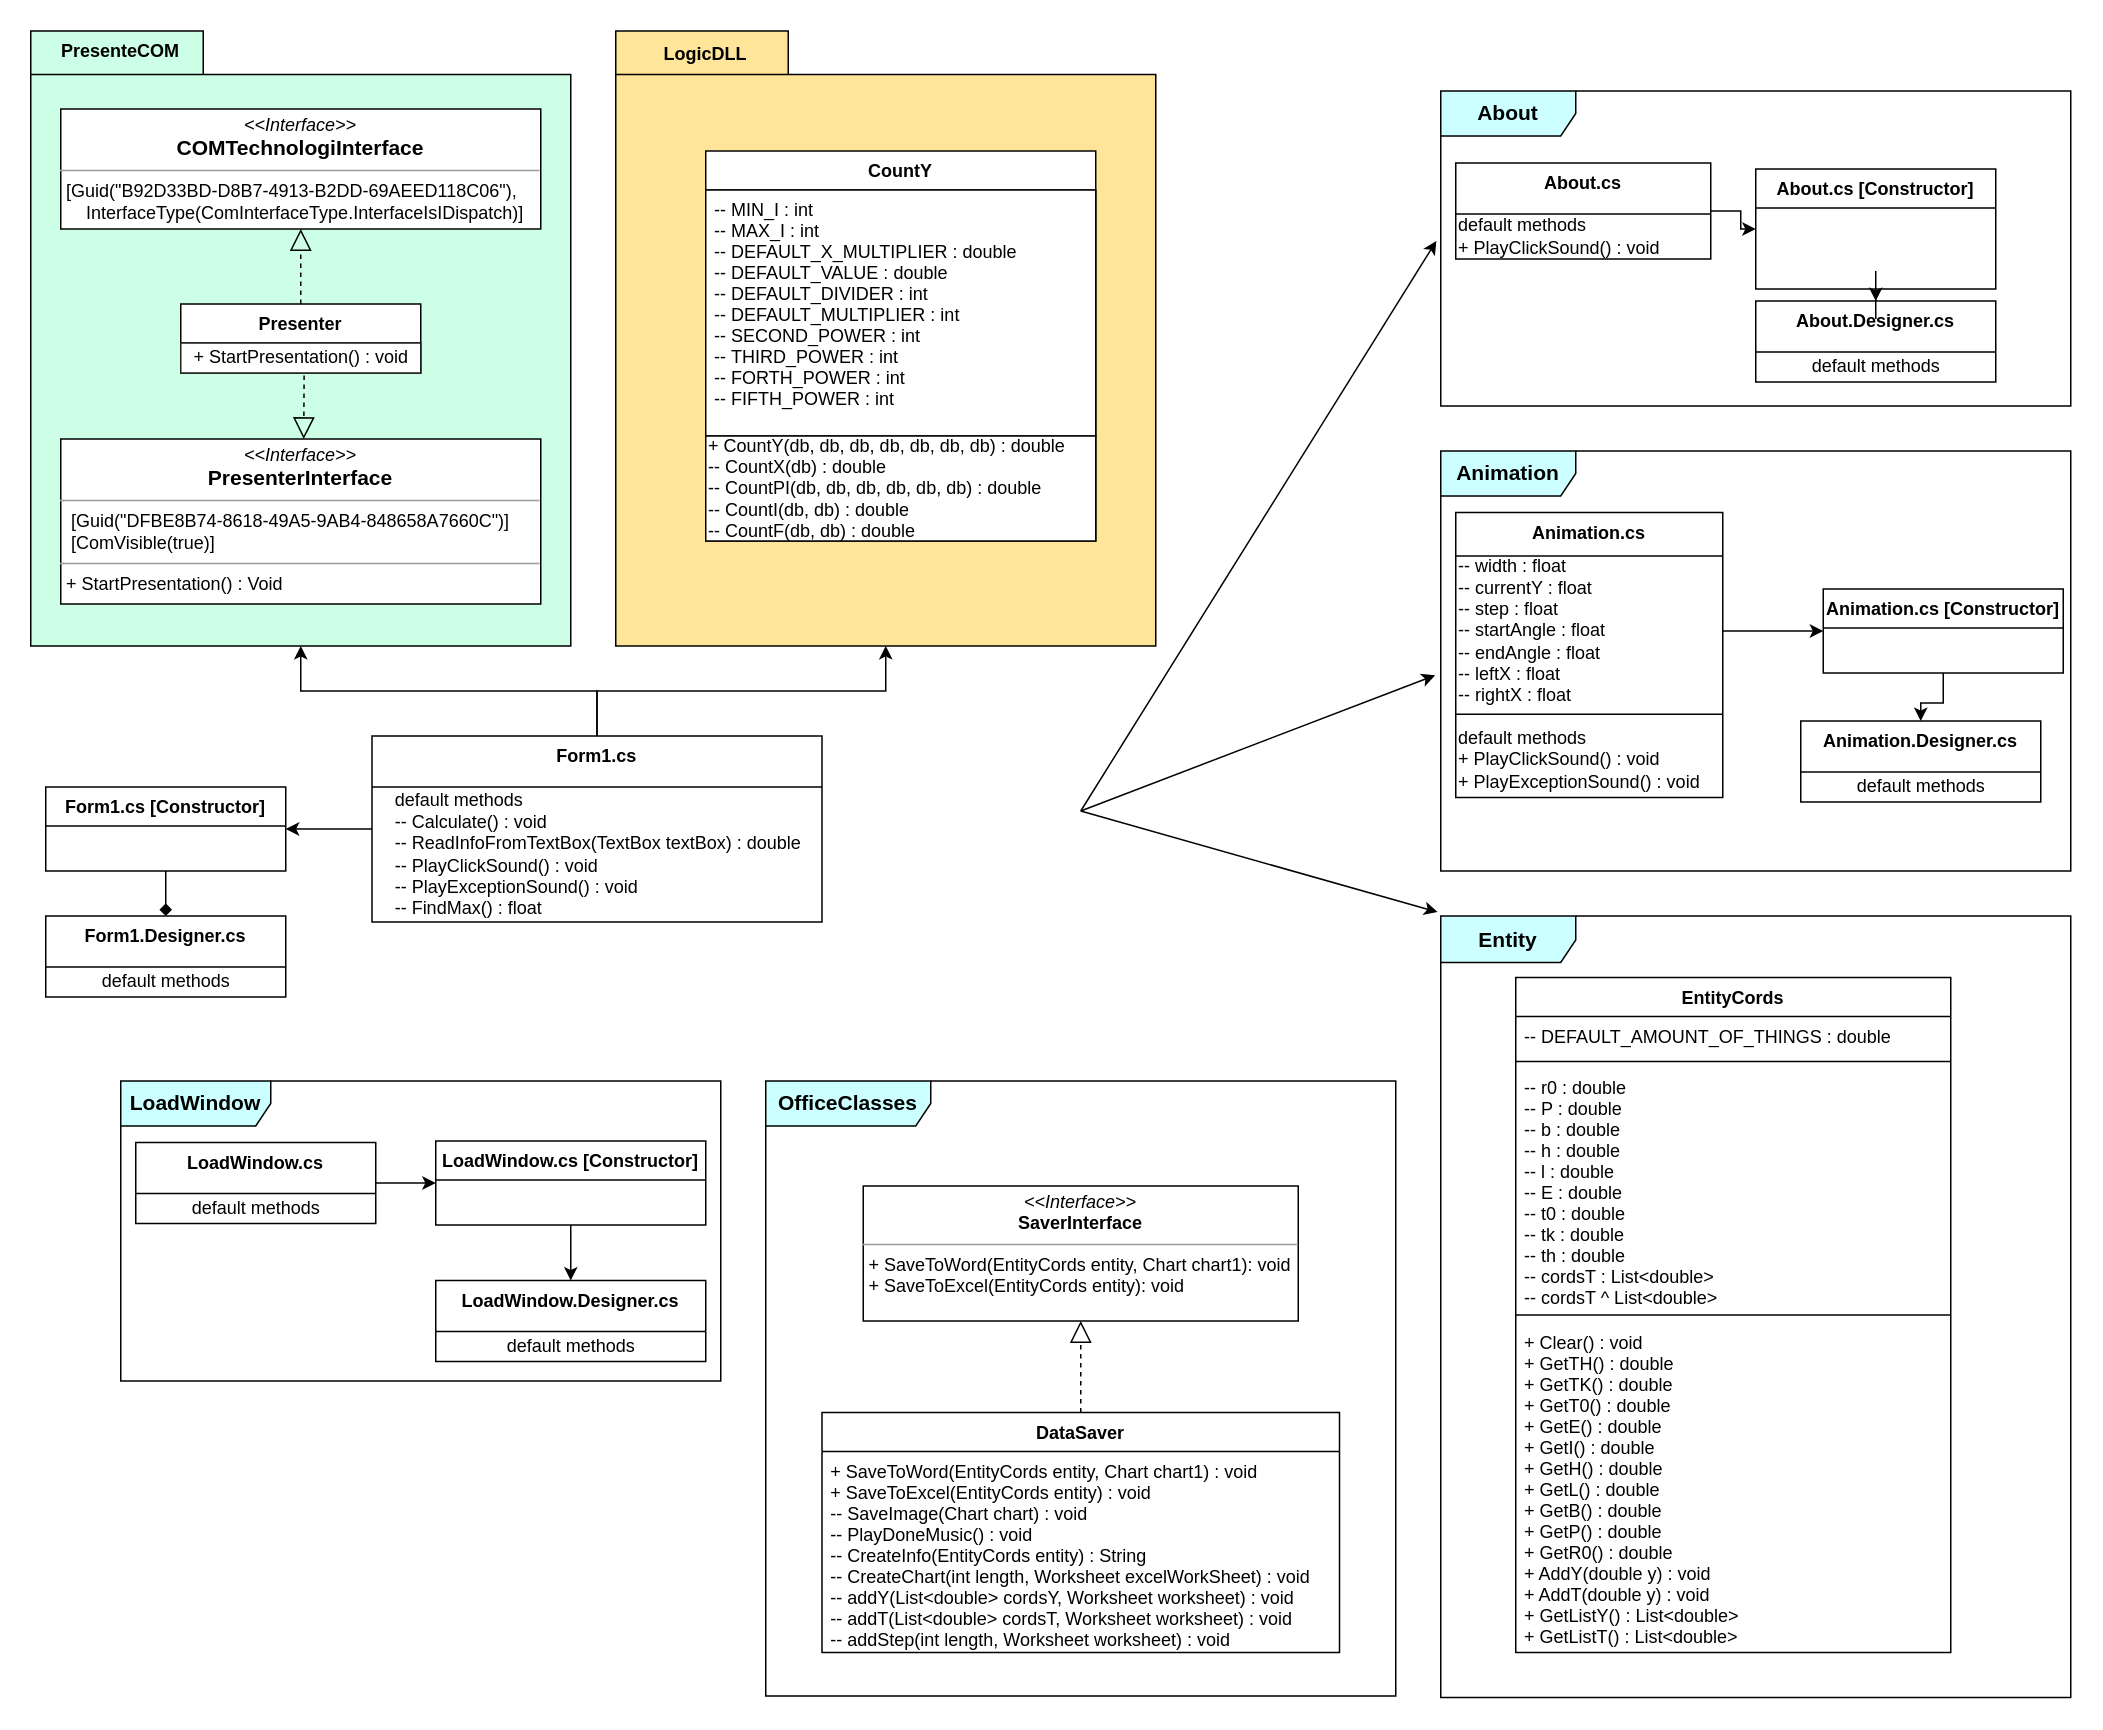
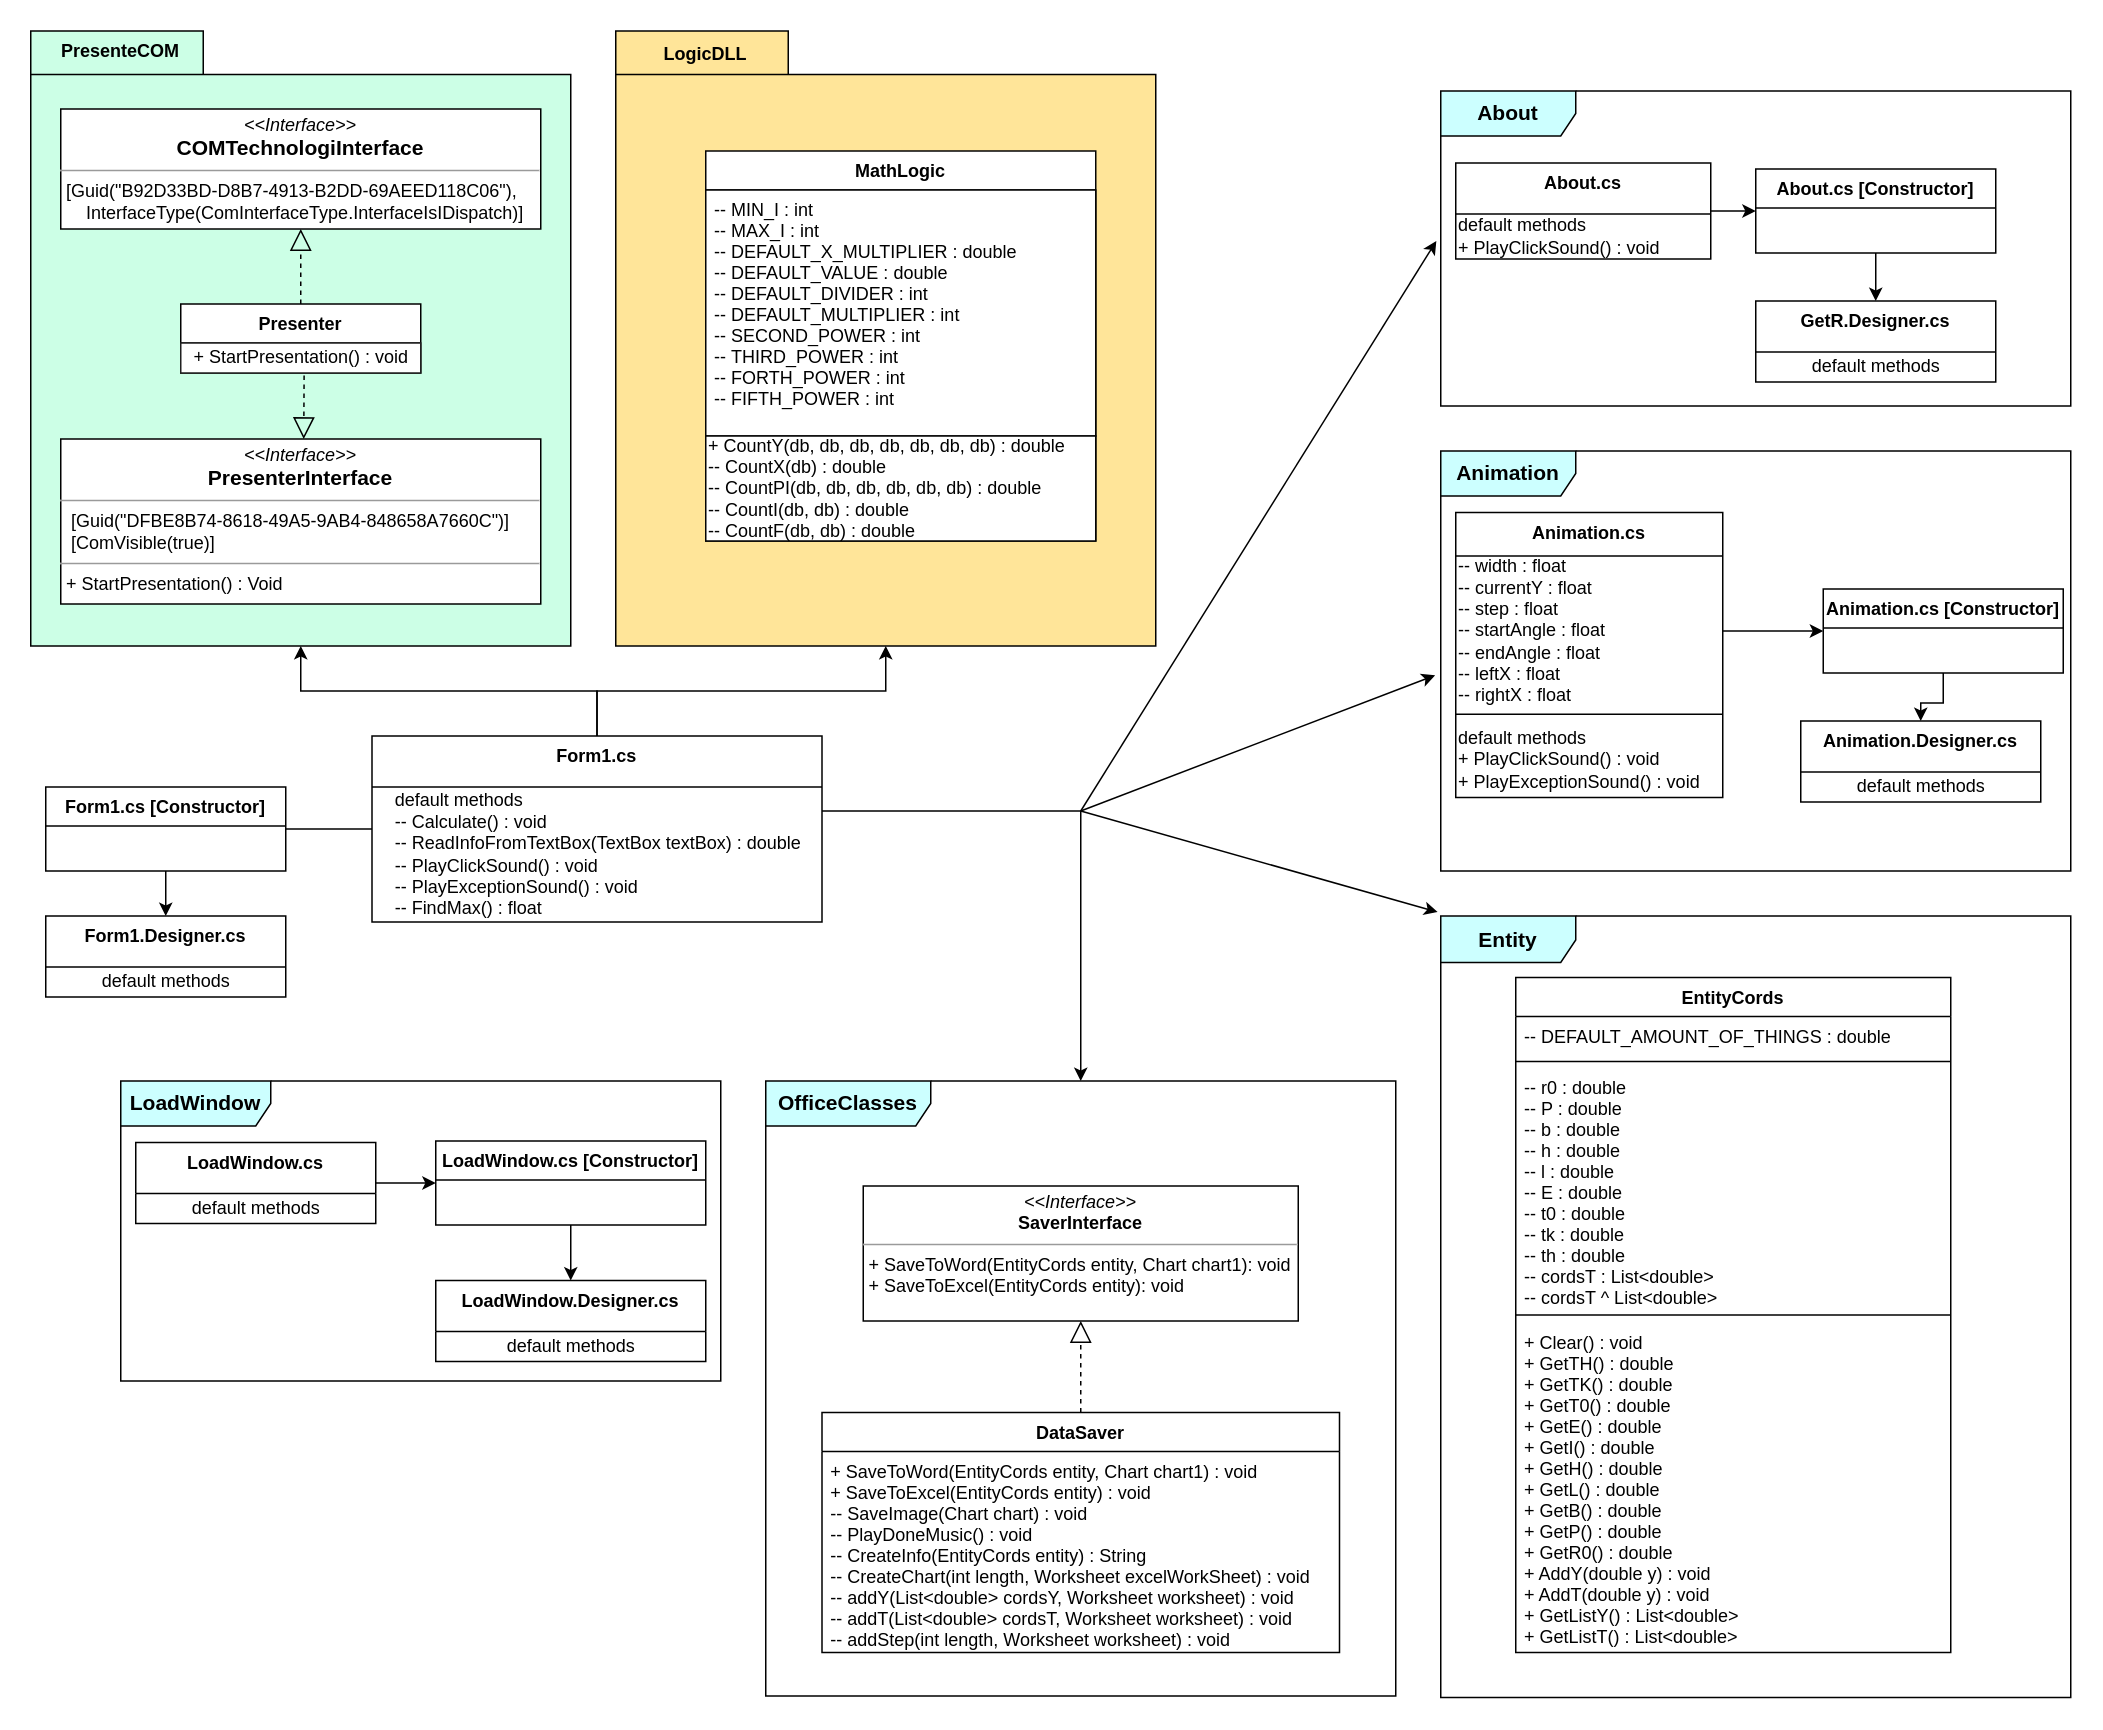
- <mxCell id="11" value="CountY" style="swimlane;fontStyle=1;align=center;verticalAlign=top;childLayout=stackLayout;horizontal=1;startSize=26;horizontalStack=0;resizeParent=1;resizeParentMax=0;resizeLast=0;collapsible=1;marginBottom=0;fillColor=#FFFFFF;strokeColor=#050505;" vertex="1" parent="1"><mxGeometry x="470" y="100" width="260" height="260" as="geometry" /></mxCell>
+ <mxCell id="11" value="MathLogic" style="swimlane;fontStyle=1;align=center;verticalAlign=top;childLayout=stackLayout;horizontal=1;startSize=26;horizontalStack=0;resizeParent=1;resizeParentMax=0;resizeLast=0;collapsible=1;marginBottom=0;fillColor=#FFFFFF;strokeColor=#050505;" vertex="1" parent="1"><mxGeometry x="470" y="100" width="260" height="260" as="geometry" /></mxCell>
- <mxCell id="38" value="About.cs [Constructor]" style="swimlane;fontStyle=1;align=center;verticalAlign=top;childLayout=stackLayout;horizontal=1;startSize=26;horizontalStack=0;resizeParent=1;resizeParentMax=0;resizeLast=0;collapsible=1;marginBottom=0;strokeColor=#000000;fillColor=none;" vertex="1" parent="1"><mxGeometry x="1170" y="112" width="160" height="80" as="geometry" /></mxCell>
+ <mxCell id="38" value="About.cs [Constructor]" style="swimlane;fontStyle=1;align=center;verticalAlign=top;childLayout=stackLayout;horizontal=1;startSize=26;horizontalStack=0;resizeParent=1;resizeParentMax=0;resizeLast=0;collapsible=1;marginBottom=0;strokeColor=#000000;fillColor=none;" vertex="1" parent="1"><mxGeometry x="1170" y="112" width="160" height="56" as="geometry" /></mxCell>
- <mxCell id="41" value="About.Designer.cs" style="swimlane;fontStyle=1;align=center;verticalAlign=top;childLayout=stackLayout;horizontal=1;startSize=34;horizontalStack=0;resizeParent=1;resizeParentMax=0;resizeLast=0;collapsible=1;marginBottom=0;strokeColor=#000000;fillColor=none;" vertex="1" parent="1"><mxGeometry x="1170" y="200" width="160" height="54" as="geometry" /></mxCell>
+ <mxCell id="41" value="GetR.Designer.cs" style="swimlane;fontStyle=1;align=center;verticalAlign=top;childLayout=stackLayout;horizontal=1;startSize=34;horizontalStack=0;resizeParent=1;resizeParentMax=0;resizeLast=0;collapsible=1;marginBottom=0;strokeColor=#000000;fillColor=none;" vertex="1" parent="1"><mxGeometry x="1170" y="200" width="160" height="54" as="geometry" /></mxCell>
+ <mxCell id="18" style="edgeStyle=orthogonalEdgeStyle;rounded=0;orthogonalLoop=1;jettySize=auto;html=1;" edge="1" parent="1" source="64" target="31"><mxGeometry relative="1" as="geometry"><Array as="points"><mxPoint x="720" y="540" /></Array></mxGeometry></mxCell>
- <mxCell id="15" style="edgeStyle=orthogonalEdgeStyle;rounded=0;orthogonalLoop=1;jettySize=auto;html=1;entryX=1;entryY=0.5;entryDx=0;entryDy=0;" edge="1" parent="1" source="64" target="61"><mxGeometry relative="1" as="geometry"><mxPoint x="250" y="517" as="targetPoint" /></mxGeometry></mxCell>
+ <mxCell id="15" style="edgeStyle=orthogonalEdgeStyle;rounded=0;orthogonalLoop=1;jettySize=auto;html=1;entryX=1;entryY=0.5;entryDx=0;entryDy=0;endArrow=none;" edge="1" parent="1" source="64" target="61"><mxGeometry relative="1" as="geometry"><mxPoint x="250" y="517" as="targetPoint" /></mxGeometry></mxCell>
- <mxCell id="19" style="edgeStyle=orthogonalEdgeStyle;rounded=0;orthogonalLoop=1;jettySize=auto;html=1;entryX=0.5;entryY=0;entryDx=0;entryDy=0;endArrow=diamond;" edge="1" parent="1" source="61" target="62"><mxGeometry relative="1" as="geometry" /></mxCell>
+ <mxCell id="19" style="edgeStyle=orthogonalEdgeStyle;rounded=0;orthogonalLoop=1;jettySize=auto;html=1;entryX=0.5;entryY=0;entryDx=0;entryDy=0;" edge="1" parent="1" source="61" target="62"><mxGeometry relative="1" as="geometry" /></mxCell>
